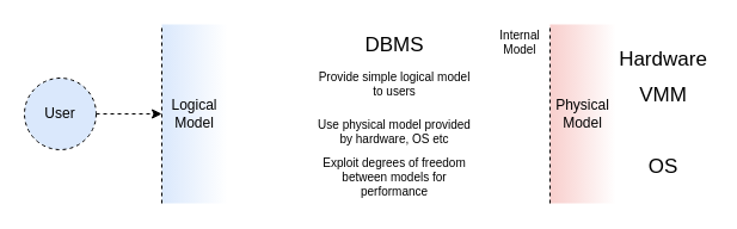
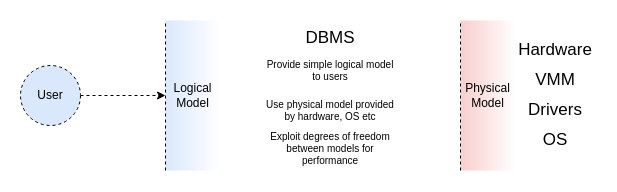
- <mxCell id="13" value="Internal&lt;br&gt;Model" style="text;html=1;strokeColor=none;fillColor=none;align=center;verticalAlign=middle;whiteSpace=wrap;rounded=0;fontSize=10;" vertex="1" parent="1"><mxGeometry x="410" y="20" width="50" height="30" as="geometry" /></mxCell>
- <mxCell id="4" value="Logical Model" style="rounded=0;whiteSpace=wrap;html=1;fillColor=#dae8fc;strokeColor=none;gradientColor=#FFFFFF;gradientDirection=east;" vertex="1" parent="1"><mxGeometry x="135" y="20" width="55" height="150" as="geometry" /></mxCell>
+ <mxCell id="4" value="Logical Model" style="rounded=0;whiteSpace=wrap;html=1;fillColor=#dae8fc;strokeColor=none;gradientColor=#FFFFFF;gradientDirection=east;" vertex="1" parent="1"><mxGeometry x="165" y="20" width="55" height="150" as="geometry" /></mxCell>
+ <mxCell id="16" value="Drivers" style="text;html=1;strokeColor=none;fillColor=none;align=center;verticalAlign=middle;whiteSpace=wrap;rounded=0;fontSize=17;" vertex="1" parent="1"><mxGeometry x="515" y="95" width="80" height="30" as="geometry" /></mxCell>
